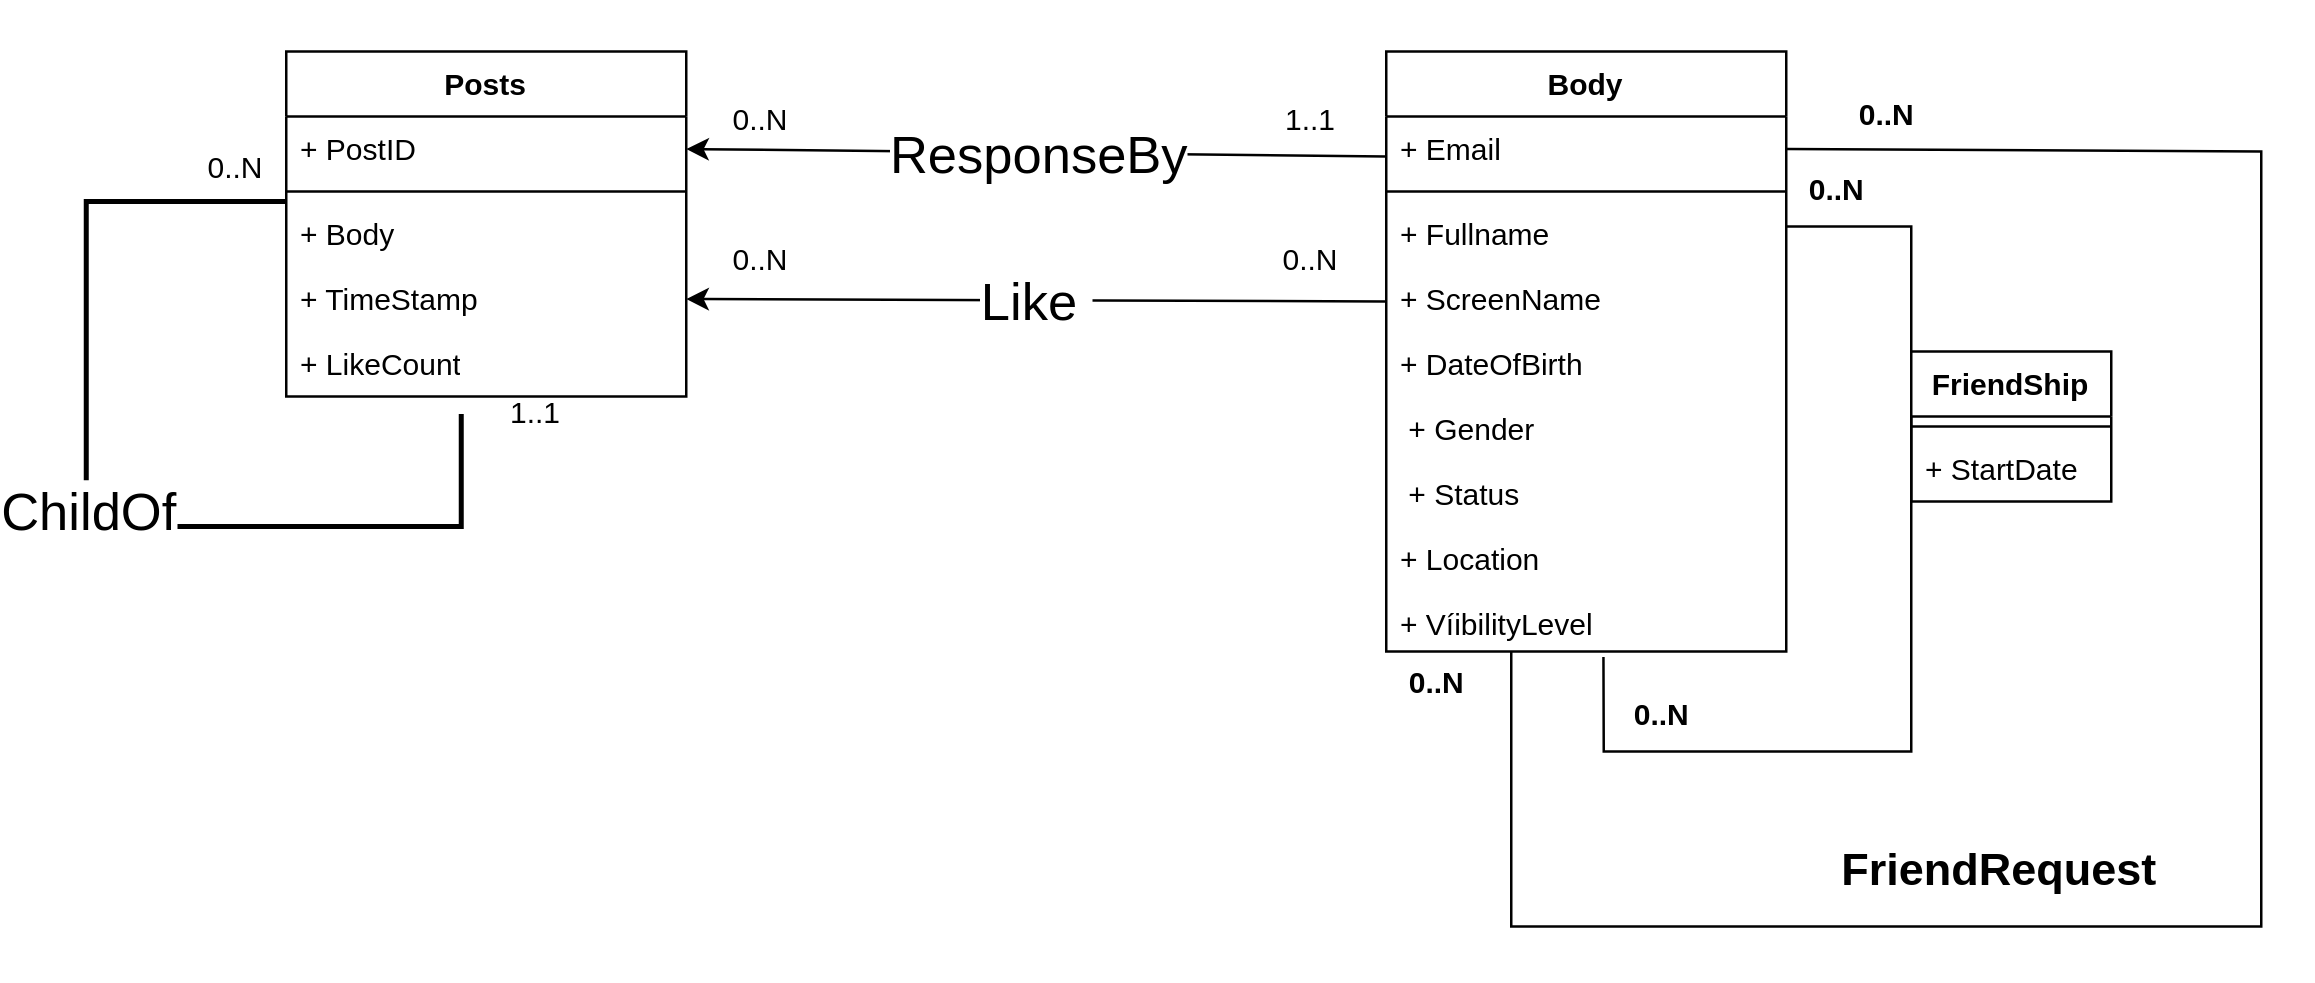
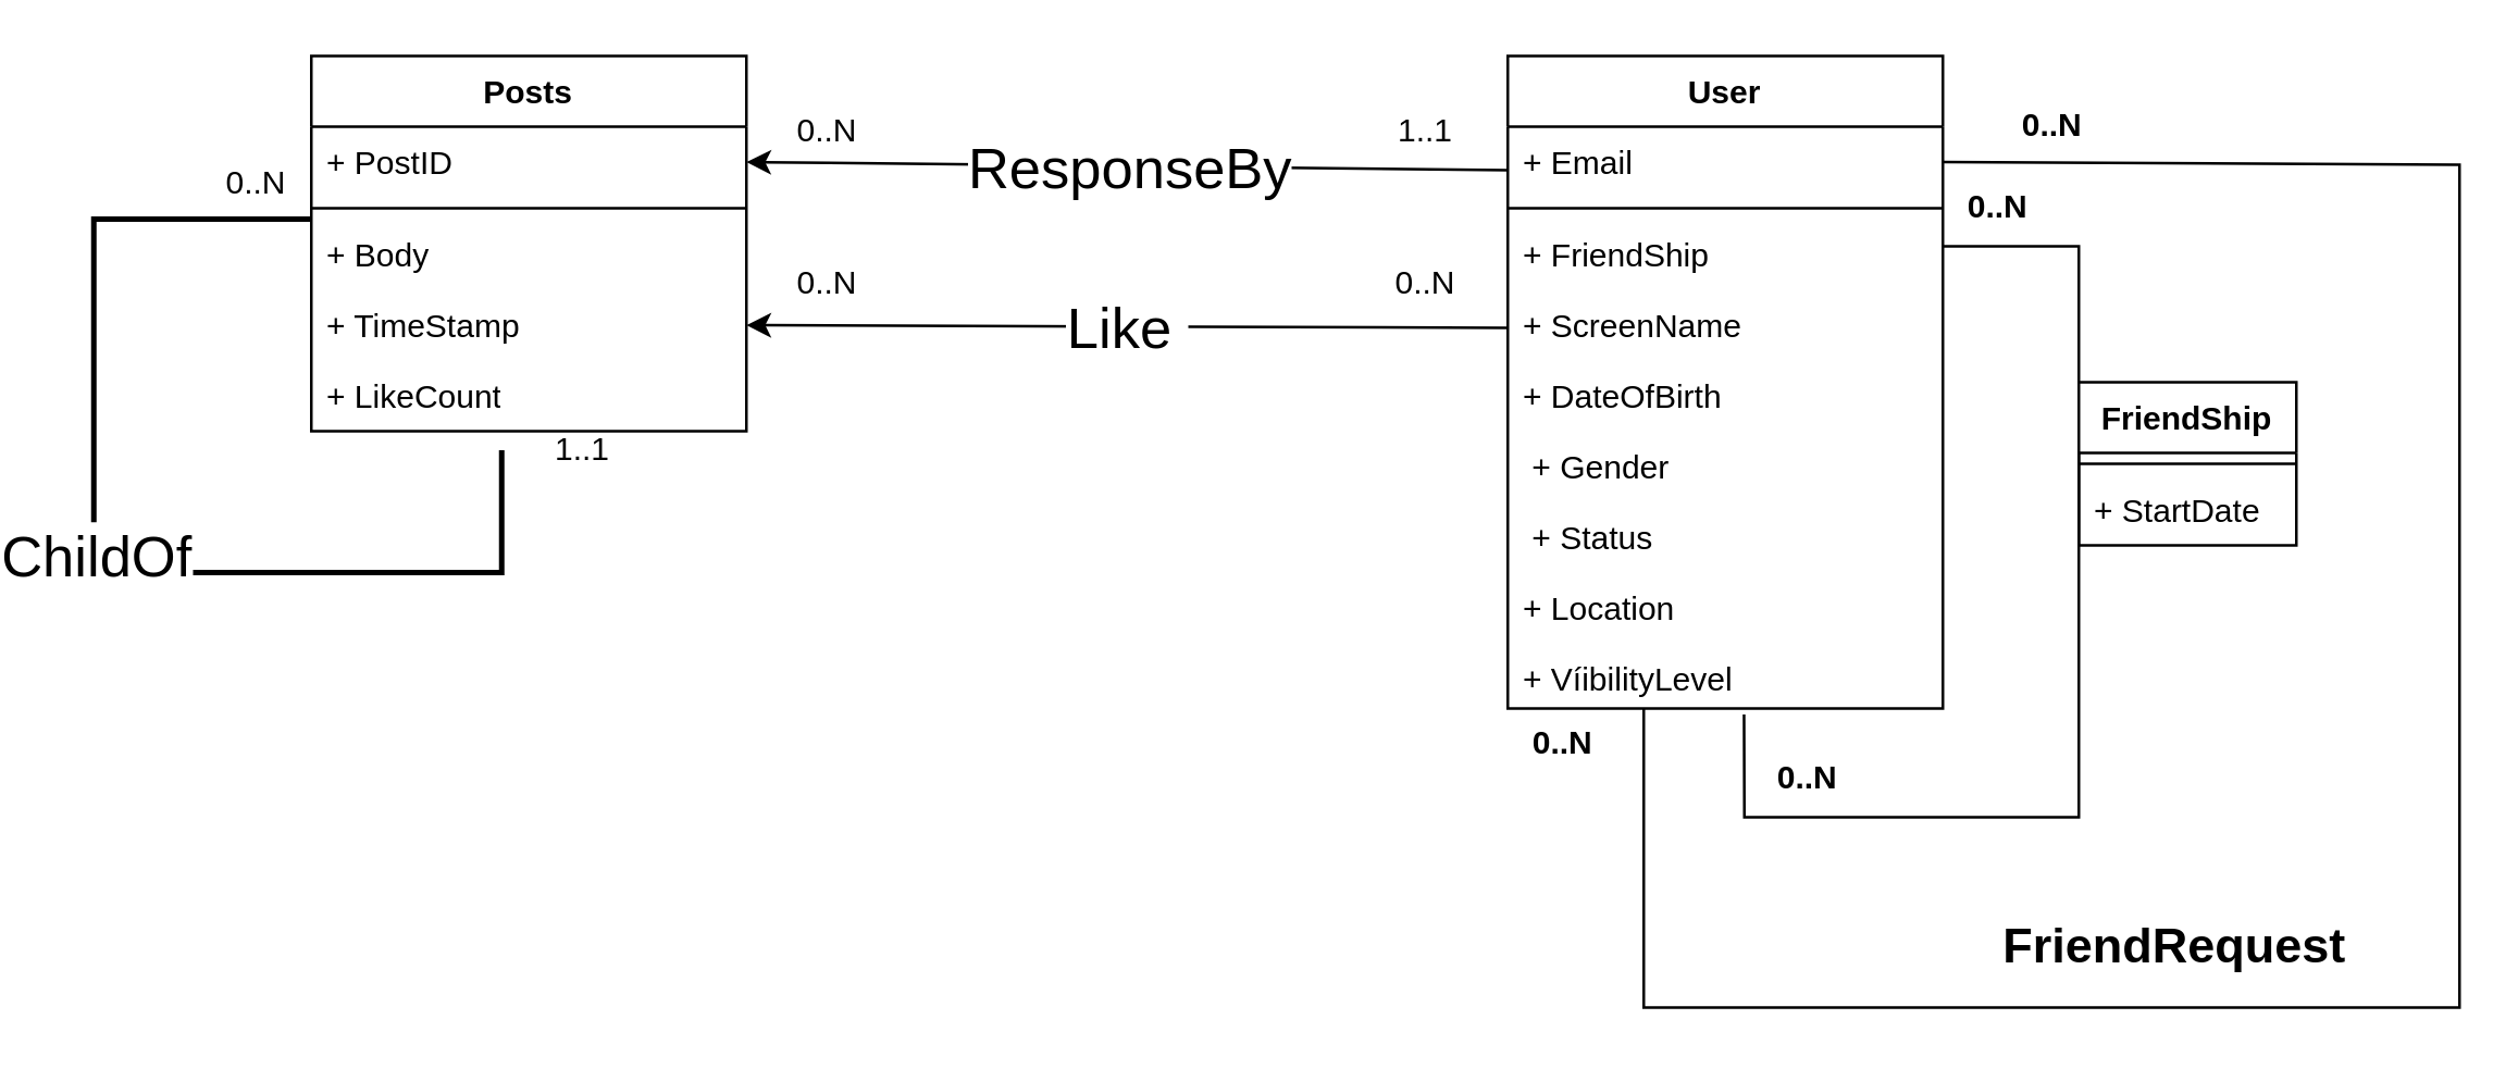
- <mxCell id="2" value="Body" style="swimlane;fontStyle=1;align=center;verticalAlign=top;childLayout=stackLayout;horizontal=1;startSize=26;horizontalStack=0;resizeParent=1;resizeParentMax=0;resizeLast=0;collapsible=1;marginBottom=0;whiteSpace=wrap;html=1;" vertex="1" parent="1"><mxGeometry x="510" y="20" width="160" height="240" as="geometry" /></mxCell>
+ <mxCell id="2" value="User" style="swimlane;fontStyle=1;align=center;verticalAlign=top;childLayout=stackLayout;horizontal=1;startSize=26;horizontalStack=0;resizeParent=1;resizeParentMax=0;resizeLast=0;collapsible=1;marginBottom=0;whiteSpace=wrap;html=1;" vertex="1" parent="1"><mxGeometry x="510" y="20" width="160" height="240" as="geometry" /></mxCell>
- <mxCell id="5" value="+ Fullname" style="text;strokeColor=none;fillColor=none;align=left;verticalAlign=top;spacingLeft=4;spacingRight=4;overflow=hidden;rotatable=0;points=[[0,0.5],[1,0.5]];portConstraint=eastwest;whiteSpace=wrap;html=1;" vertex="1" parent="2"><mxGeometry y="60" width="160" height="26" as="geometry" /></mxCell>
+ <mxCell id="5" value="+ FriendShip" style="text;strokeColor=none;fillColor=none;align=left;verticalAlign=top;spacingLeft=4;spacingRight=4;overflow=hidden;rotatable=0;points=[[0,0.5],[1,0.5]];portConstraint=eastwest;whiteSpace=wrap;html=1;" vertex="1" parent="2"><mxGeometry y="60" width="160" height="26" as="geometry" /></mxCell>
